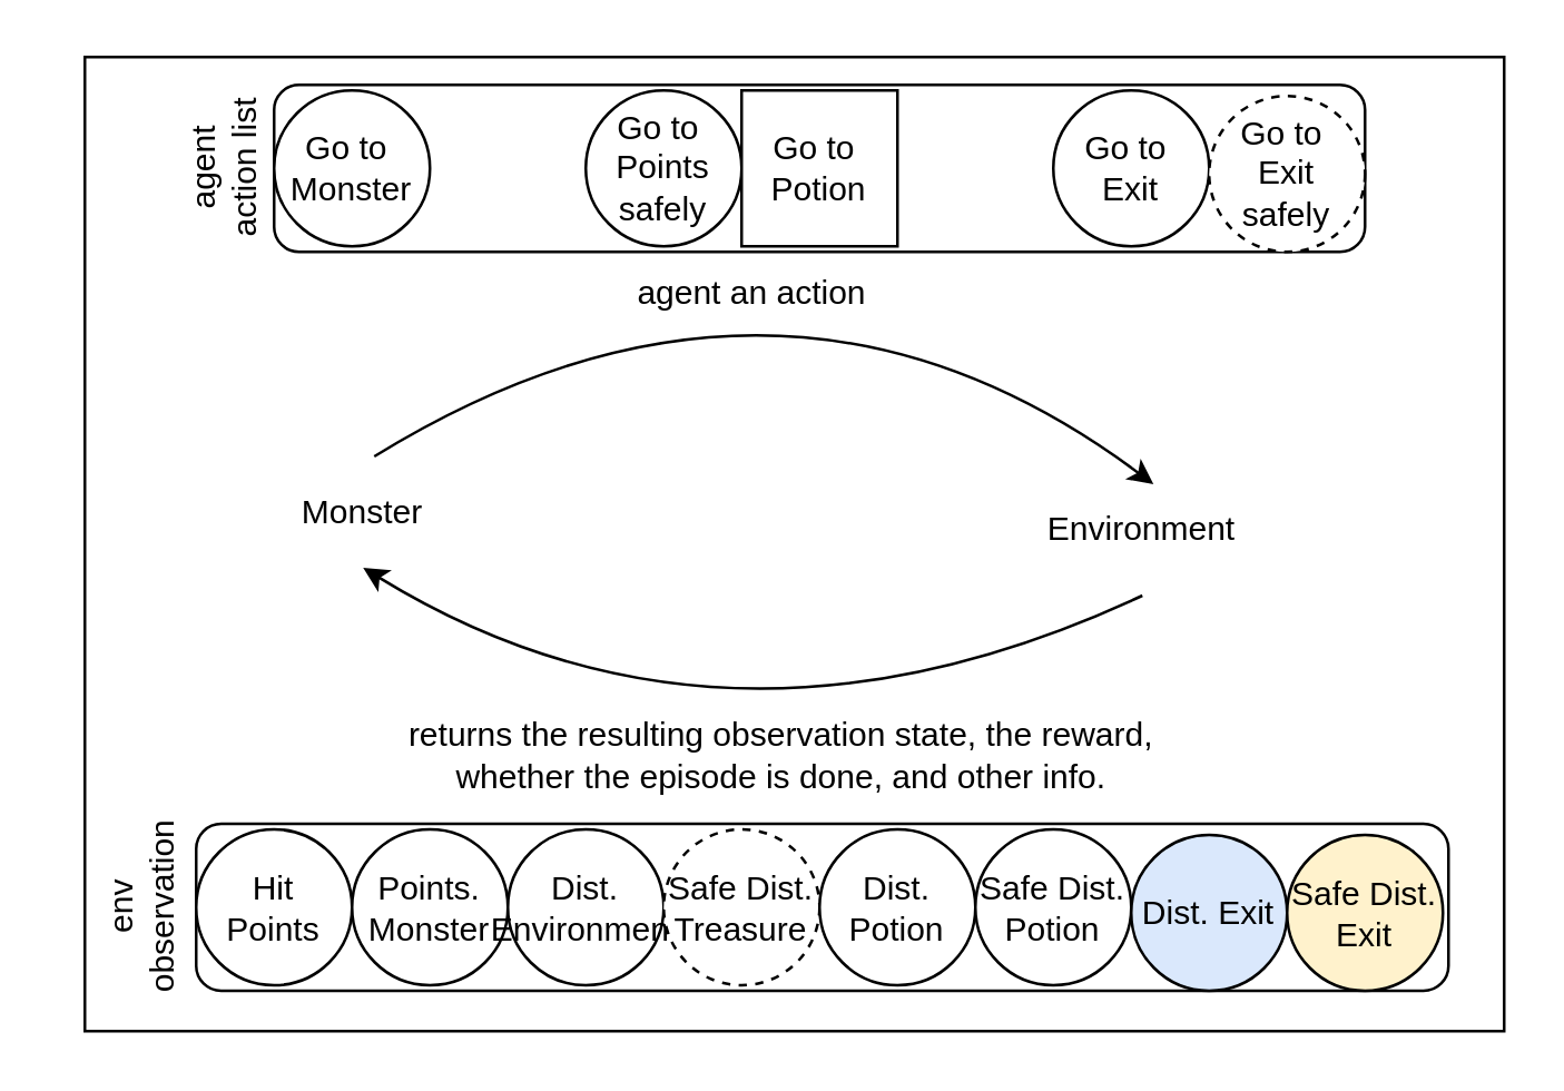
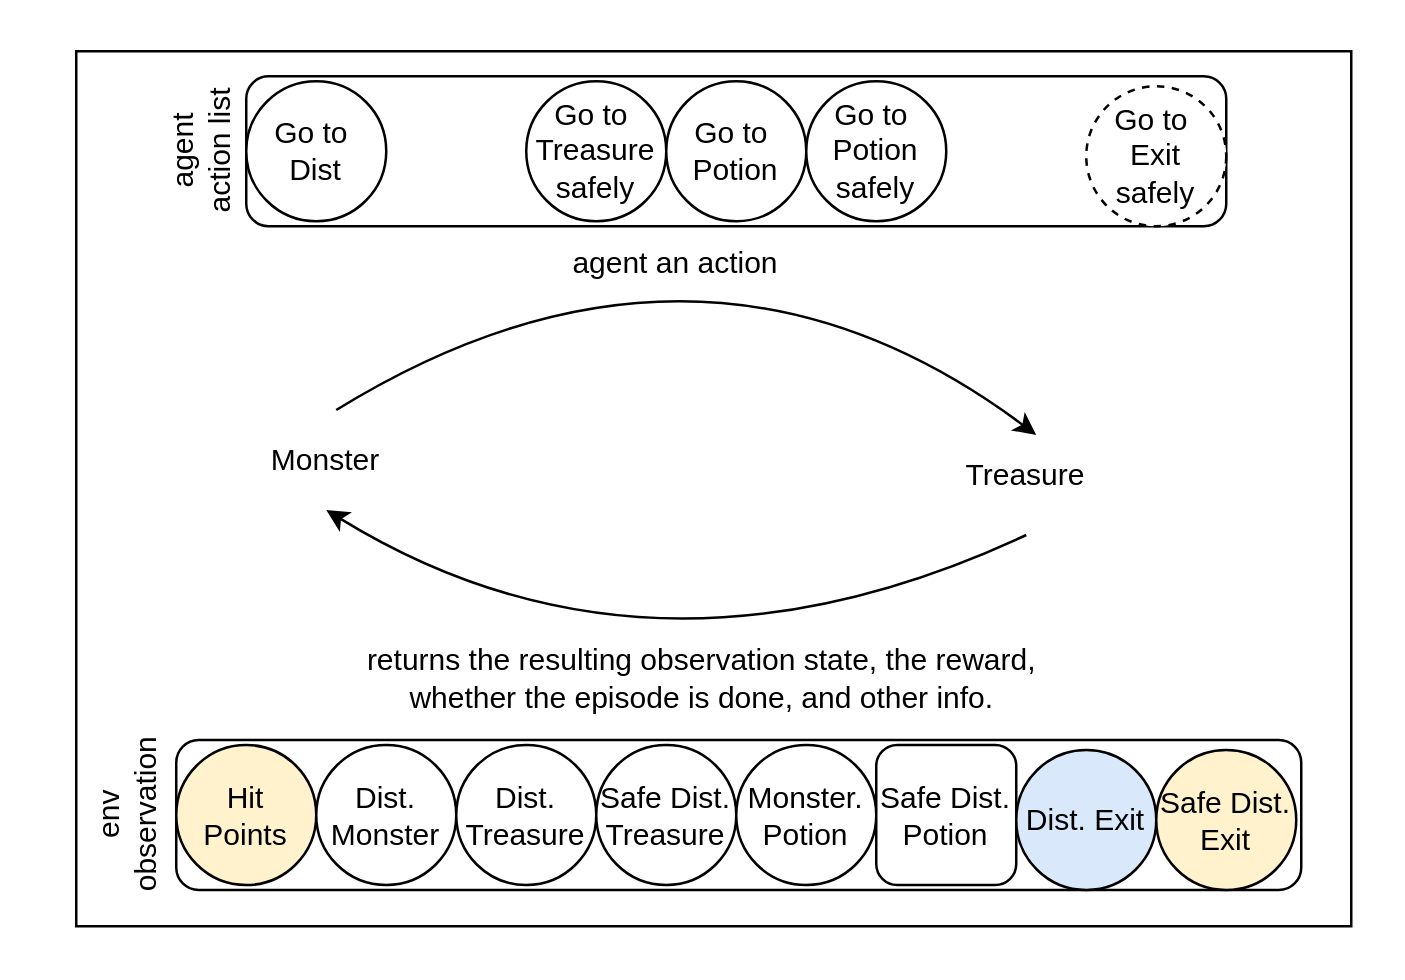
- <mxCell id="21" value="Go to&amp;nbsp;&lt;br&gt;Monster" style="ellipse;whiteSpace=wrap;html=1;aspect=fixed;" vertex="1" parent="1"><mxGeometry x="98" y="32" width="56" height="56" as="geometry" /></mxCell>
+ <mxCell id="21" value="Go to&amp;nbsp;&lt;br&gt;Dist" style="ellipse;whiteSpace=wrap;html=1;aspect=fixed;" vertex="1" parent="1"><mxGeometry x="98" y="32" width="56" height="56" as="geometry" /></mxCell>
- <mxCell id="22" value="Go to&amp;nbsp;&lt;br&gt;Points safely" style="ellipse;whiteSpace=wrap;html=1;aspect=fixed;" vertex="1" parent="1"><mxGeometry x="210" y="32" width="56" height="56" as="geometry" /></mxCell>
+ <mxCell id="22" value="Go to&amp;nbsp;&lt;br&gt;Treasure safely" style="ellipse;whiteSpace=wrap;html=1;aspect=fixed;" vertex="1" parent="1"><mxGeometry x="210" y="32" width="56" height="56" as="geometry" /></mxCell>
- <mxCell id="23" value="Go to&amp;nbsp;&lt;br&gt;Potion" style="whiteSpace=wrap;html=1;aspect=fixed;rounded=0;" vertex="1" parent="1"><mxGeometry x="266" y="32" width="56" height="56" as="geometry" /></mxCell>
+ <mxCell id="23" value="Go to&amp;nbsp;&lt;br&gt;Potion" style="ellipse;whiteSpace=wrap;html=1;aspect=fixed;" vertex="1" parent="1"><mxGeometry x="266" y="32" width="56" height="56" as="geometry" /></mxCell>
+ <mxCell id="24" value="Go to&amp;nbsp;&lt;br&gt;Potion safely" style="ellipse;whiteSpace=wrap;html=1;aspect=fixed;" vertex="1" parent="1"><mxGeometry x="322" y="32" width="56" height="56" as="geometry" /></mxCell>
- <mxCell id="25" value="Go to&amp;nbsp;&lt;br&gt;Exit" style="ellipse;whiteSpace=wrap;html=1;aspect=fixed;" vertex="1" parent="1"><mxGeometry x="378" y="32" width="56" height="56" as="geometry" /></mxCell>
- <mxCell id="4" value="Environment" style="text;html=1;strokeColor=none;fillColor=none;align=center;verticalAlign=middle;whiteSpace=wrap;rounded=0;" vertex="1" parent="1"><mxGeometry x="380" y="175" width="60" height="30" as="geometry" /></mxCell>
+ <mxCell id="4" value="Treasure" style="text;html=1;strokeColor=none;fillColor=none;align=center;verticalAlign=middle;whiteSpace=wrap;rounded=0;" vertex="1" parent="1"><mxGeometry x="380" y="175" width="60" height="30" as="geometry" /></mxCell>
- <mxCell id="12" value="Hit &lt;br&gt;Points" style="ellipse;whiteSpace=wrap;html=1;aspect=fixed;" vertex="1" parent="1"><mxGeometry x="70" y="297.5" width="56" height="56" as="geometry" /></mxCell>
+ <mxCell id="12" value="Hit &lt;br&gt;Points" style="ellipse;whiteSpace=wrap;html=1;aspect=fixed;fillColor=#fff2cc;" vertex="1" parent="1"><mxGeometry x="70" y="297.5" width="56" height="56" as="geometry" /></mxCell>
- <mxCell id="15" value="Safe Dist. Treasure" style="ellipse;whiteSpace=wrap;html=1;aspect=fixed;dashed=1;" vertex="1" parent="1"><mxGeometry x="238" y="297.5" width="56" height="56" as="geometry" /></mxCell>
+ <mxCell id="15" value="Safe Dist. Treasure" style="ellipse;whiteSpace=wrap;html=1;aspect=fixed;" vertex="1" parent="1"><mxGeometry x="238" y="297.5" width="56" height="56" as="geometry" /></mxCell>
- <mxCell id="17" value="Safe Dist. Potion" style="ellipse;whiteSpace=wrap;html=1;aspect=fixed;" vertex="1" parent="1"><mxGeometry x="350" y="297.5" width="56" height="56" as="geometry" /></mxCell>
+ <mxCell id="17" value="Safe Dist. Potion" style="whiteSpace=wrap;html=1;aspect=fixed;rounded=1;" vertex="1" parent="1"><mxGeometry x="350" y="297.5" width="56" height="56" as="geometry" /></mxCell>
- <mxCell id="13" value="Points. Monster" style="ellipse;whiteSpace=wrap;html=1;aspect=fixed;" vertex="1" parent="1"><mxGeometry x="126" y="297.5" width="56" height="56" as="geometry" /></mxCell>
+ <mxCell id="13" value="Dist. Monster" style="ellipse;whiteSpace=wrap;html=1;aspect=fixed;" vertex="1" parent="1"><mxGeometry x="126" y="297.5" width="56" height="56" as="geometry" /></mxCell>
- <mxCell id="14" value="Dist. Environment" style="ellipse;whiteSpace=wrap;html=1;aspect=fixed;" vertex="1" parent="1"><mxGeometry x="182" y="297.5" width="56" height="56" as="geometry" /></mxCell>
+ <mxCell id="14" value="Dist. Treasure" style="ellipse;whiteSpace=wrap;html=1;aspect=fixed;" vertex="1" parent="1"><mxGeometry x="182" y="297.5" width="56" height="56" as="geometry" /></mxCell>
- <mxCell id="16" value="Dist. Potion" style="ellipse;whiteSpace=wrap;html=1;aspect=fixed;" vertex="1" parent="1"><mxGeometry x="294" y="297.5" width="56" height="56" as="geometry" /></mxCell>
+ <mxCell id="16" value="Monster. Potion" style="ellipse;whiteSpace=wrap;html=1;aspect=fixed;" vertex="1" parent="1"><mxGeometry x="294" y="297.5" width="56" height="56" as="geometry" /></mxCell>
